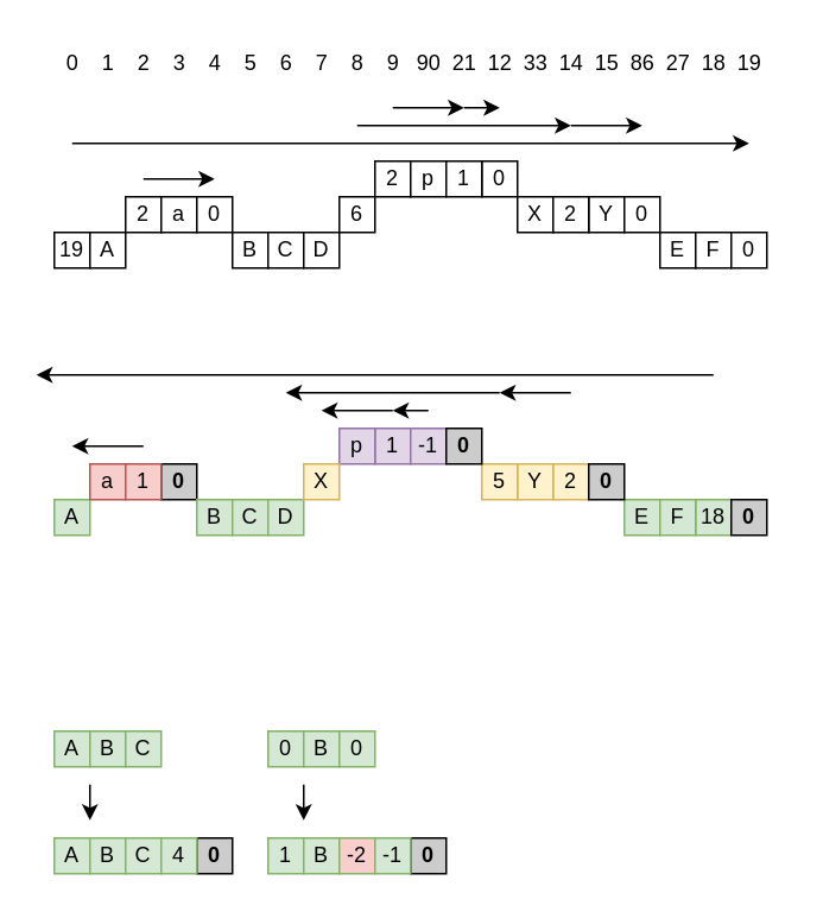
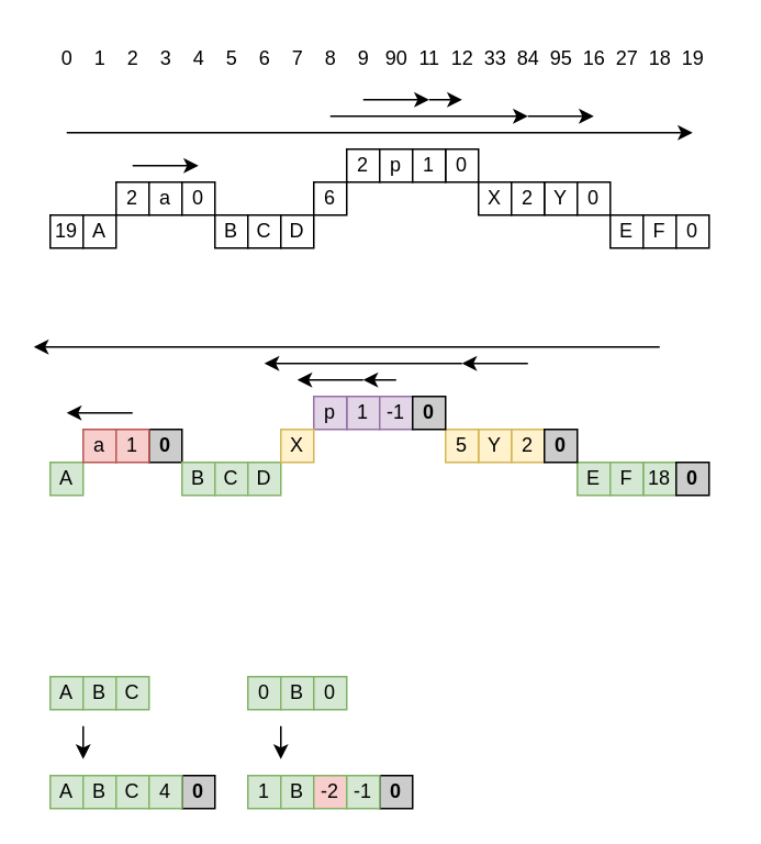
- <mxCell id="53" value="21" style="text;html=1;align=center;verticalAlign=middle;resizable=0;points=[];autosize=1;strokeColor=none;fillColor=none;" parent="1" vertex="1"><mxGeometry x="240" y="20" width="40" height="30" as="geometry" /></mxCell>
+ <mxCell id="53" value="11" style="text;html=1;align=center;verticalAlign=middle;resizable=0;points=[];autosize=1;strokeColor=none;fillColor=none;" parent="1" vertex="1"><mxGeometry x="240" y="20" width="40" height="30" as="geometry" /></mxCell>
- <mxCell id="55" value="14" style="text;html=1;align=center;verticalAlign=middle;resizable=0;points=[];autosize=1;strokeColor=none;fillColor=none;" parent="1" vertex="1"><mxGeometry x="300" y="20" width="40" height="30" as="geometry" /></mxCell>
+ <mxCell id="55" value="84" style="text;html=1;align=center;verticalAlign=middle;resizable=0;points=[];autosize=1;strokeColor=none;fillColor=none;" parent="1" vertex="1"><mxGeometry x="300" y="20" width="40" height="30" as="geometry" /></mxCell>
- <mxCell id="56" value="15" style="text;html=1;align=center;verticalAlign=middle;resizable=0;points=[];autosize=1;strokeColor=none;fillColor=none;" parent="1" vertex="1"><mxGeometry x="320" y="20" width="40" height="30" as="geometry" /></mxCell>
+ <mxCell id="56" value="95" style="text;html=1;align=center;verticalAlign=middle;resizable=0;points=[];autosize=1;strokeColor=none;fillColor=none;" parent="1" vertex="1"><mxGeometry x="320" y="20" width="40" height="30" as="geometry" /></mxCell>
- <mxCell id="57" value="86" style="text;html=1;align=center;verticalAlign=middle;resizable=0;points=[];autosize=1;strokeColor=none;fillColor=none;" parent="1" vertex="1"><mxGeometry x="340" y="20" width="40" height="30" as="geometry" /></mxCell>
+ <mxCell id="57" value="16" style="text;html=1;align=center;verticalAlign=middle;resizable=0;points=[];autosize=1;strokeColor=none;fillColor=none;" parent="1" vertex="1"><mxGeometry x="340" y="20" width="40" height="30" as="geometry" /></mxCell>
